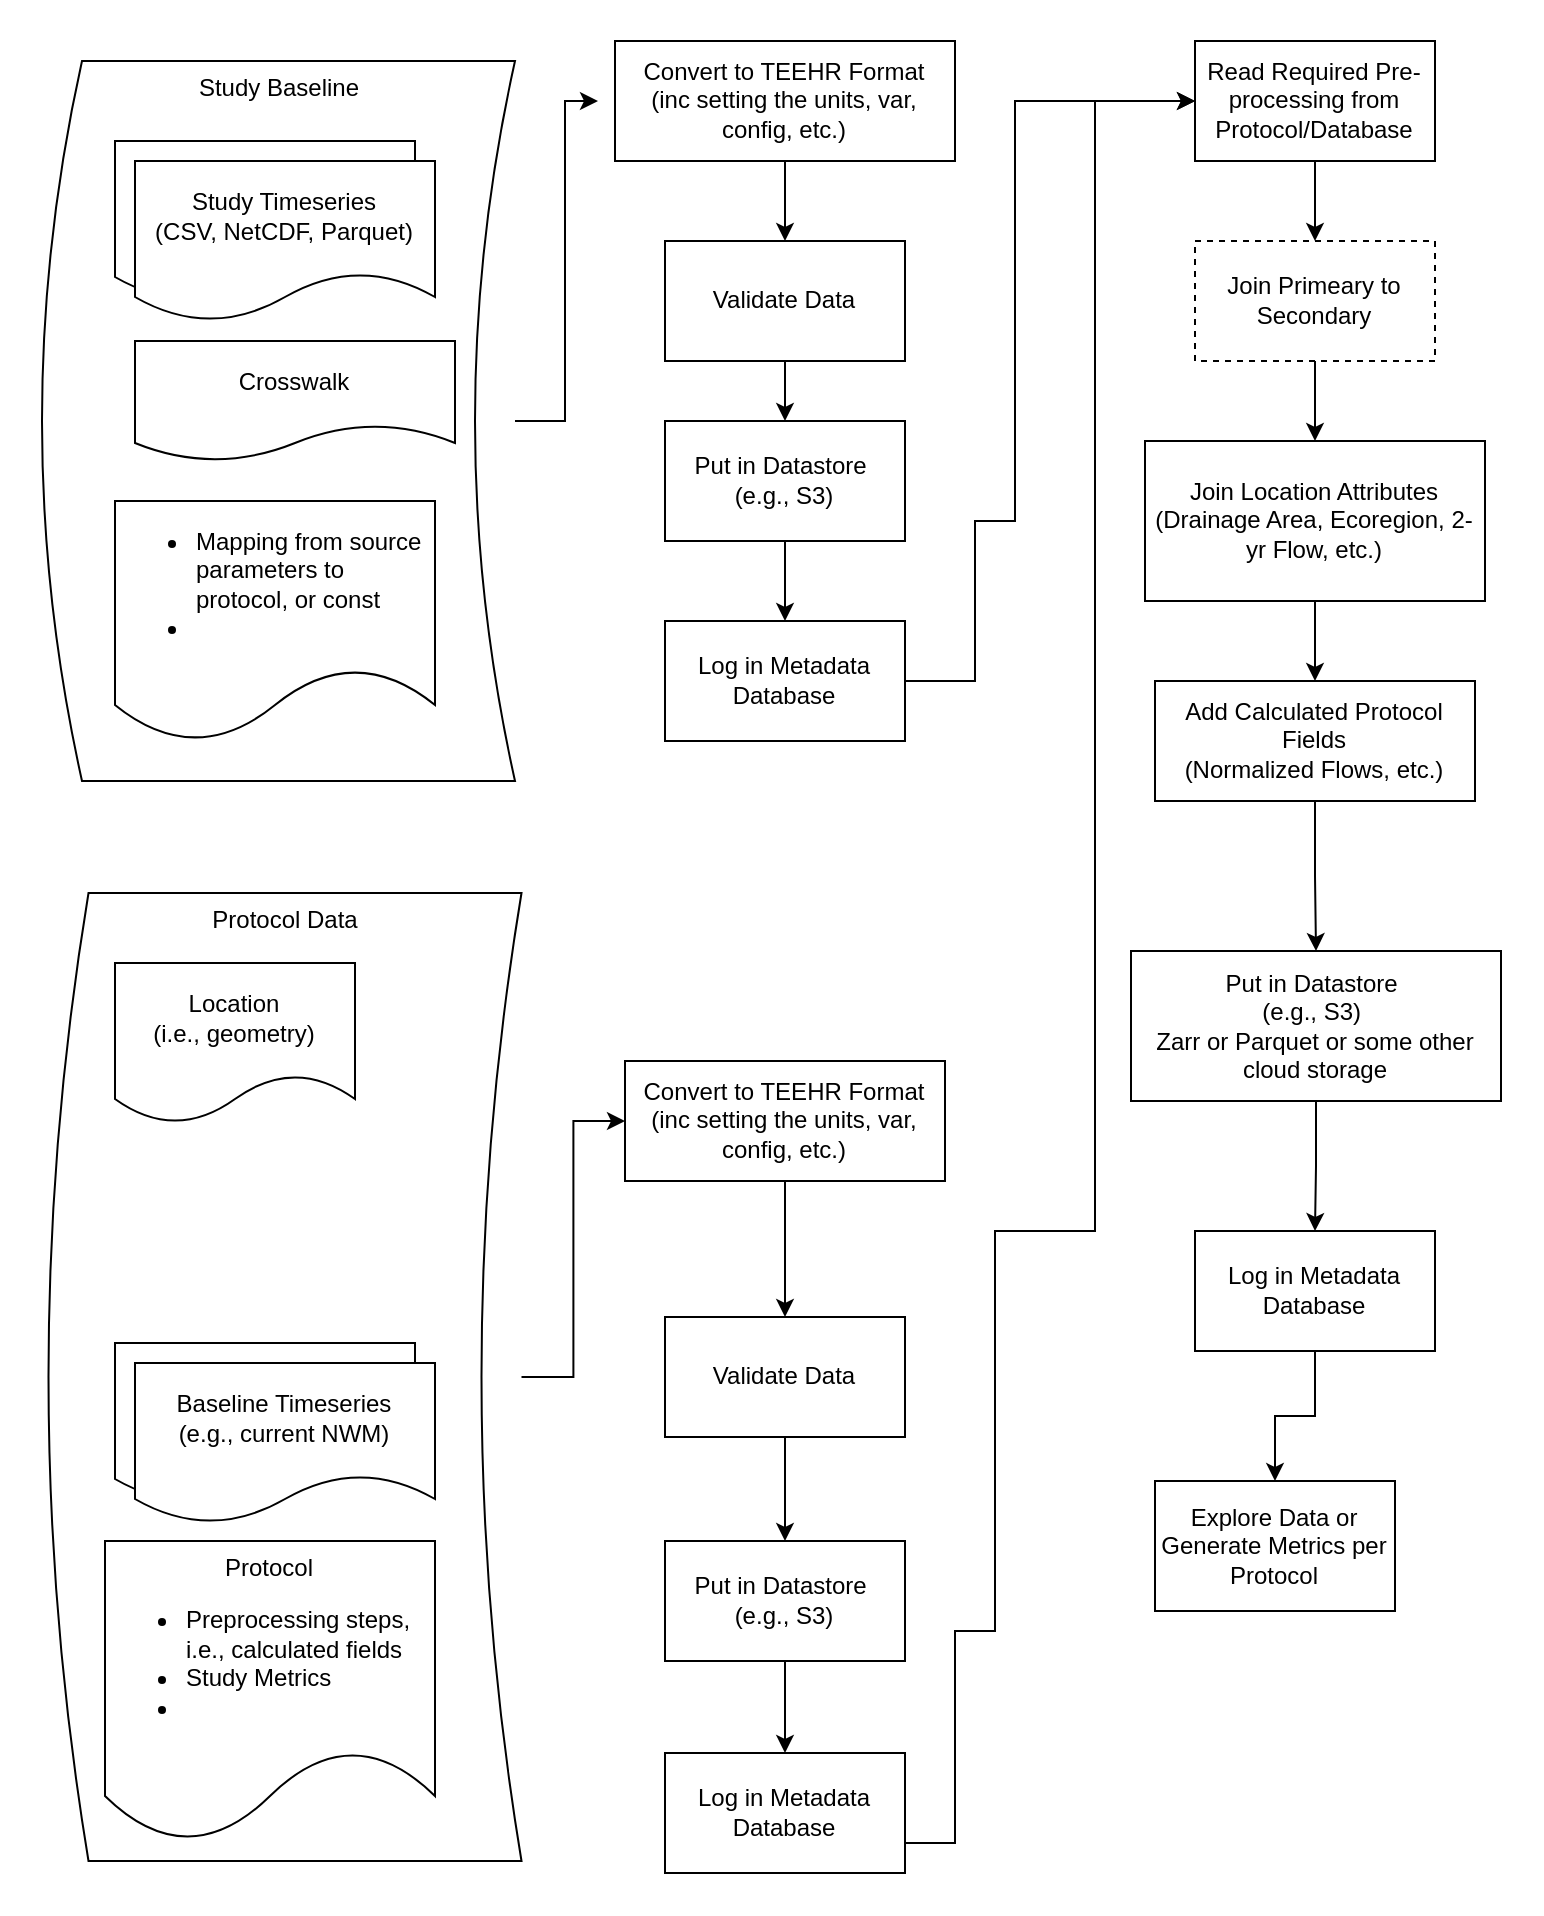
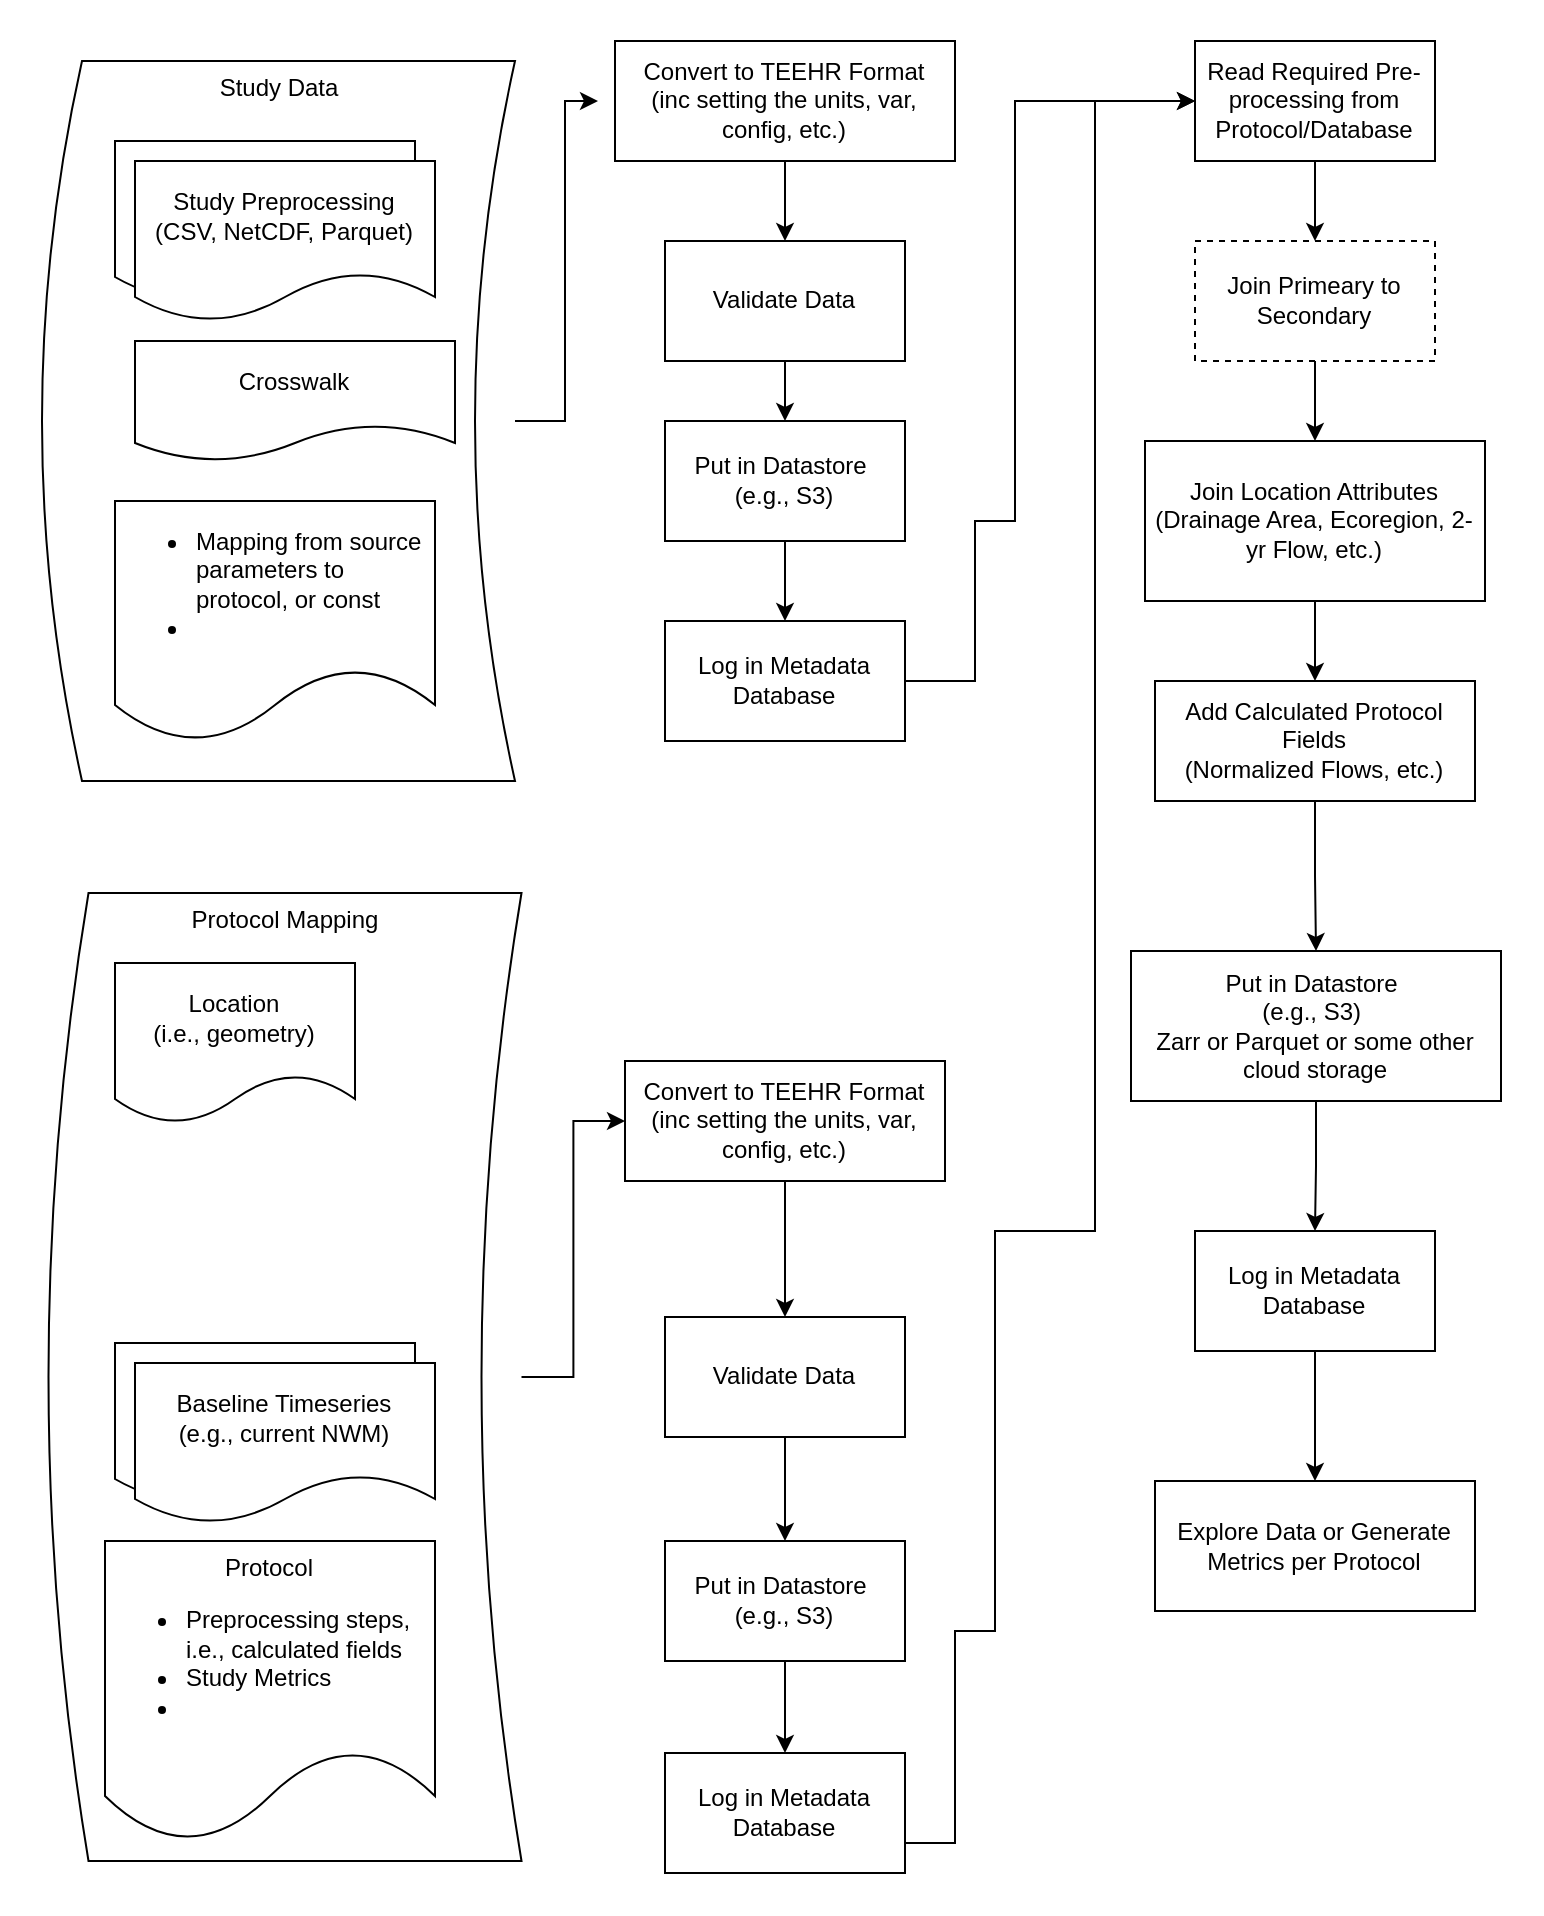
- <mxCell id="4" value="Study Baseline" style="shape=dataStorage;whiteSpace=wrap;html=1;fixedSize=1;verticalAlign=top;" vertex="1" parent="1"><mxGeometry x="20.5" y="30" width="236.5" height="360" as="geometry" /></mxCell>
+ <mxCell id="4" value="Study Data" style="shape=dataStorage;whiteSpace=wrap;html=1;fixedSize=1;verticalAlign=top;" vertex="1" parent="1"><mxGeometry x="20.5" y="30" width="236.5" height="360" as="geometry" /></mxCell>
- <mxCell id="11" value="Study Timeseries&lt;br&gt;(CSV, NetCDF, Parquet)" style="shape=document;whiteSpace=wrap;html=1;boundedLbl=1;" vertex="1" parent="1"><mxGeometry x="67" y="80" width="150" height="80" as="geometry" /></mxCell>
+ <mxCell id="11" value="Study Preprocessing&lt;br&gt;(CSV, NetCDF, Parquet)" style="shape=document;whiteSpace=wrap;html=1;boundedLbl=1;" vertex="1" parent="1"><mxGeometry x="67" y="80" width="150" height="80" as="geometry" /></mxCell>
- <mxCell id="3" value="Protocol Data" style="shape=dataStorage;whiteSpace=wrap;html=1;fixedSize=1;verticalAlign=top;" vertex="1" parent="1"><mxGeometry x="23.75" y="446" width="236.5" height="484" as="geometry" /></mxCell>
+ <mxCell id="3" value="Protocol Mapping" style="shape=dataStorage;whiteSpace=wrap;html=1;fixedSize=1;verticalAlign=top;" vertex="1" parent="1"><mxGeometry x="23.75" y="446" width="236.5" height="484" as="geometry" /></mxCell>
- <mxCell id="35" value="Explore Data or Generate Metrics per Protocol" style="whiteSpace=wrap;html=1;rounded=0;" vertex="1" parent="1"><mxGeometry x="577" y="740" width="120" height="65" as="geometry" /></mxCell>
+ <mxCell id="35" value="Explore Data or Generate Metrics per Protocol" style="whiteSpace=wrap;html=1;rounded=0;" vertex="1" parent="1"><mxGeometry x="577" y="740" width="160" height="65" as="geometry" /></mxCell>
